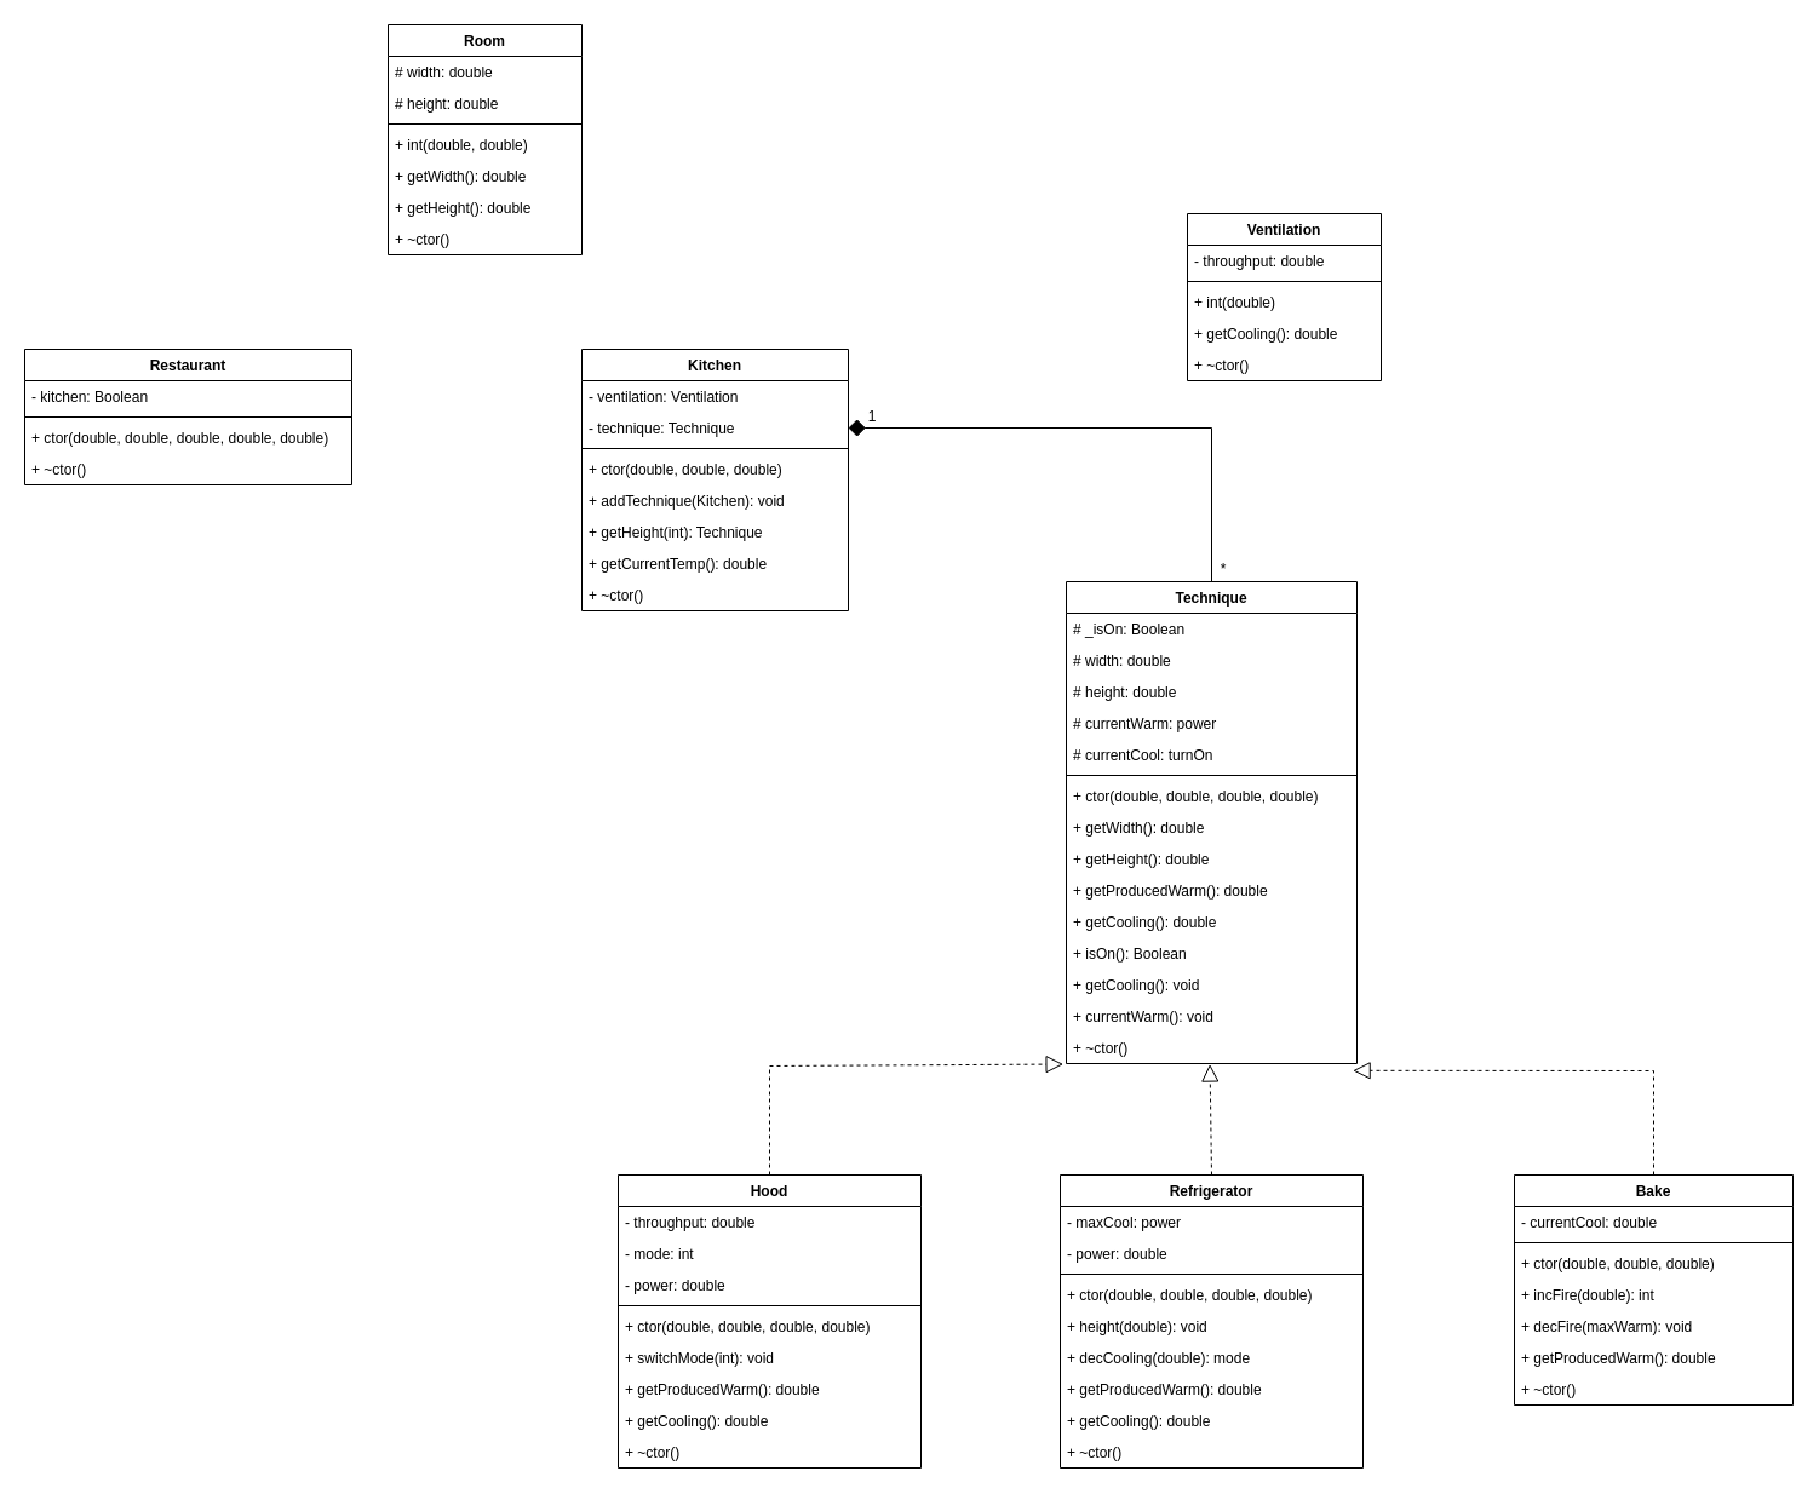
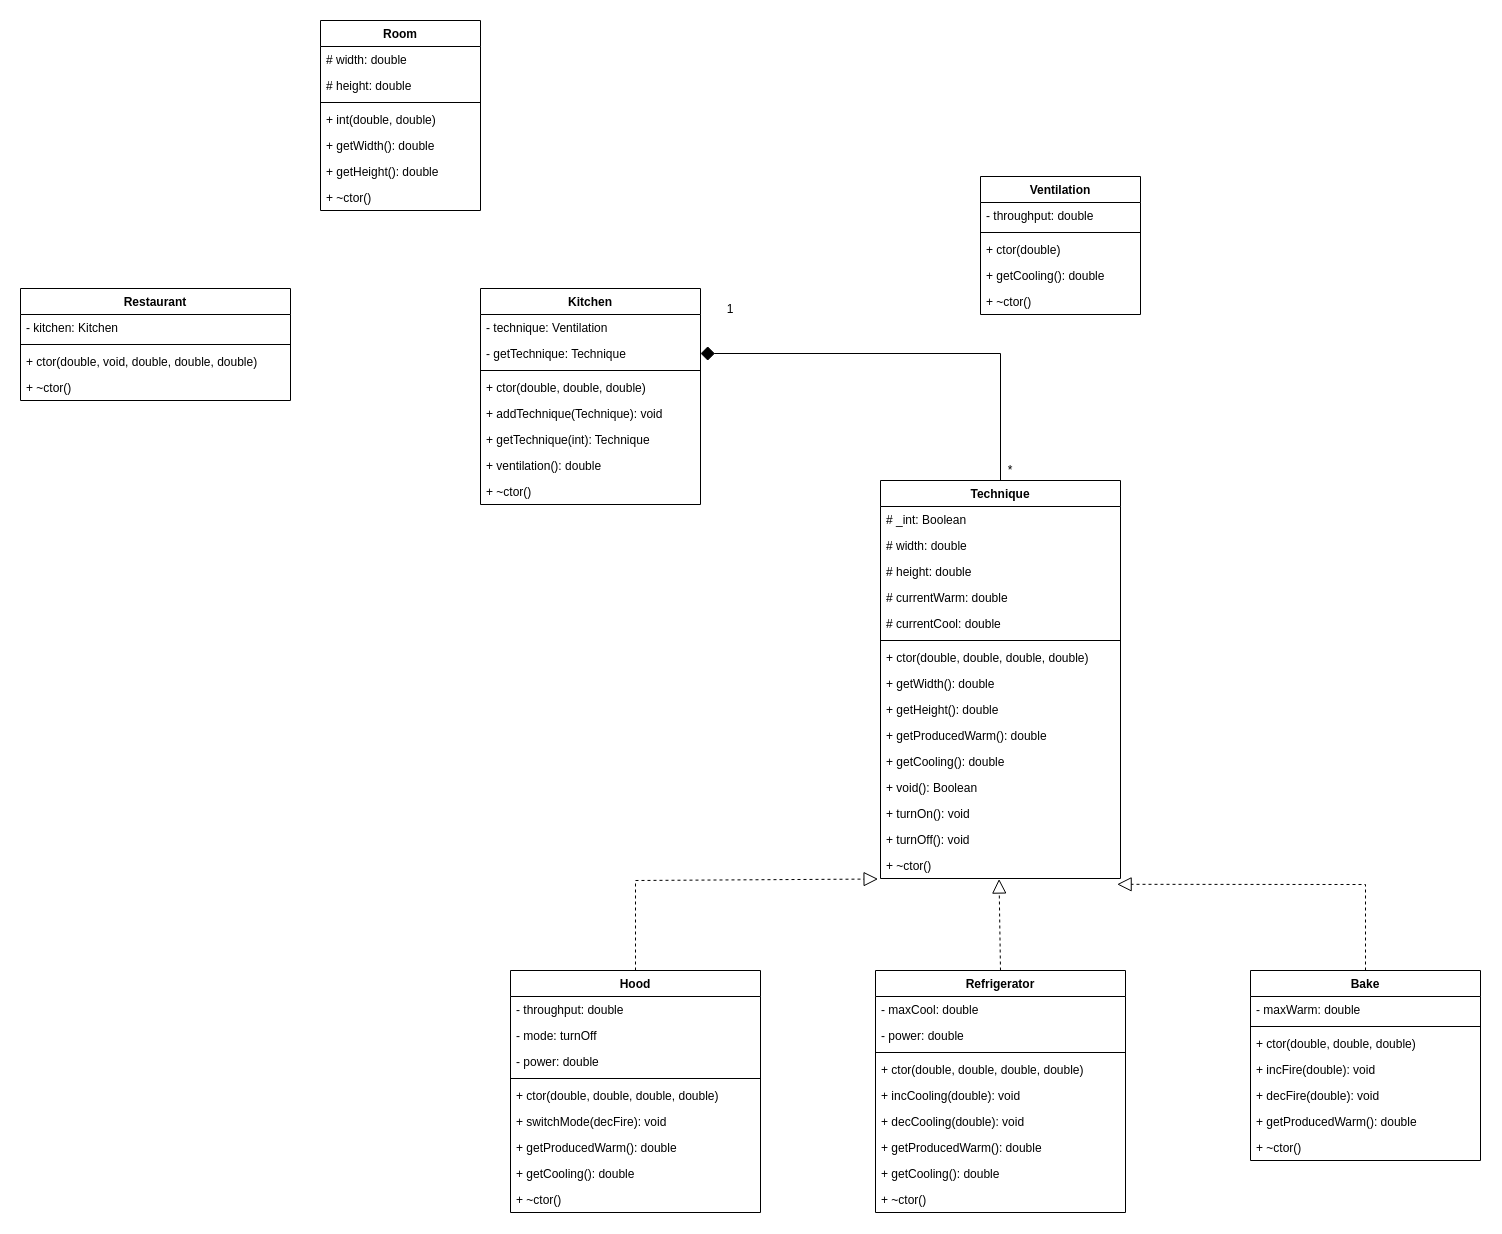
- <mxCell id="39" value="+ int(double)" style="text;strokeColor=none;fillColor=none;align=left;verticalAlign=top;spacingLeft=4;spacingRight=4;overflow=hidden;rotatable=0;points=[[0,0.5],[1,0.5]];portConstraint=eastwest;" parent="36" vertex="1"><mxGeometry y="60" width="160" height="26" as="geometry" /></mxCell>
+ <mxCell id="39" value="+ ctor(double)" style="text;strokeColor=none;fillColor=none;align=left;verticalAlign=top;spacingLeft=4;spacingRight=4;overflow=hidden;rotatable=0;points=[[0,0.5],[1,0.5]];portConstraint=eastwest;" parent="36" vertex="1"><mxGeometry y="60" width="160" height="26" as="geometry" /></mxCell>
- <mxCell id="3" value="- kitchen: Boolean" style="text;strokeColor=none;fillColor=none;align=left;verticalAlign=top;spacingLeft=4;spacingRight=4;overflow=hidden;rotatable=0;points=[[0,0.5],[1,0.5]];portConstraint=eastwest;" parent="2" vertex="1"><mxGeometry y="26" width="270" height="26" as="geometry" /></mxCell>
+ <mxCell id="3" value="- kitchen: Kitchen" style="text;strokeColor=none;fillColor=none;align=left;verticalAlign=top;spacingLeft=4;spacingRight=4;overflow=hidden;rotatable=0;points=[[0,0.5],[1,0.5]];portConstraint=eastwest;" parent="2" vertex="1"><mxGeometry y="26" width="270" height="26" as="geometry" /></mxCell>
- <mxCell id="8" value="- ventilation: Ventilation" style="text;strokeColor=none;fillColor=none;align=left;verticalAlign=top;spacingLeft=4;spacingRight=4;overflow=hidden;rotatable=0;points=[[0,0.5],[1,0.5]];portConstraint=eastwest;" parent="7" vertex="1"><mxGeometry y="26" width="220" height="26" as="geometry" /></mxCell>
+ <mxCell id="8" value="- technique: Ventilation" style="text;strokeColor=none;fillColor=none;align=left;verticalAlign=top;spacingLeft=4;spacingRight=4;overflow=hidden;rotatable=0;points=[[0,0.5],[1,0.5]];portConstraint=eastwest;" parent="7" vertex="1"><mxGeometry y="26" width="220" height="26" as="geometry" /></mxCell>
- <mxCell id="51" value="1" style="text;html=1;strokeColor=none;fillColor=none;align=center;verticalAlign=middle;whiteSpace=wrap;rounded=0;" parent="1" vertex="1"><mxGeometry x="710" y="334" width="20" height="20" as="geometry" /></mxCell>
+ <mxCell id="51" value="1" style="text;html=1;strokeColor=none;fillColor=none;align=center;verticalAlign=middle;whiteSpace=wrap;rounded=0;" parent="1" vertex="1"><mxGeometry x="720" y="299" width="20" height="20" as="geometry" /></mxCell>
- <mxCell id="9" value="- technique: Technique" style="text;strokeColor=none;fillColor=none;align=left;verticalAlign=top;spacingLeft=4;spacingRight=4;overflow=hidden;rotatable=0;points=[[0,0.5],[1,0.5]];portConstraint=eastwest;" parent="7" vertex="1"><mxGeometry y="52" width="220" height="26" as="geometry" /></mxCell>
+ <mxCell id="9" value="- getTechnique: Technique" style="text;strokeColor=none;fillColor=none;align=left;verticalAlign=top;spacingLeft=4;spacingRight=4;overflow=hidden;rotatable=0;points=[[0,0.5],[1,0.5]];portConstraint=eastwest;" parent="7" vertex="1"><mxGeometry y="52" width="220" height="26" as="geometry" /></mxCell>
- <mxCell id="5" value="+ ctor(double, double, double, double, double)" style="text;align=left;verticalAlign=top;spacingLeft=4;spacingRight=4;overflow=hidden;rotatable=0;points=[[0,0.5],[1,0.5]];portConstraint=eastwest;" parent="2" vertex="1"><mxGeometry y="60" width="270" height="26" as="geometry" /></mxCell>
+ <mxCell id="5" value="+ ctor(double, void, double, double, double)" style="text;align=left;verticalAlign=top;spacingLeft=4;spacingRight=4;overflow=hidden;rotatable=0;points=[[0,0.5],[1,0.5]];portConstraint=eastwest;" parent="2" vertex="1"><mxGeometry y="60" width="270" height="26" as="geometry" /></mxCell>
- <mxCell id="12" value="+ addTechnique(Kitchen): void" style="text;strokeColor=none;fillColor=none;align=left;verticalAlign=top;spacingLeft=4;spacingRight=4;overflow=hidden;rotatable=0;points=[[0,0.5],[1,0.5]];portConstraint=eastwest;" parent="7" vertex="1"><mxGeometry y="112" width="220" height="26" as="geometry" /></mxCell>
+ <mxCell id="12" value="+ addTechnique(Technique): void" style="text;strokeColor=none;fillColor=none;align=left;verticalAlign=top;spacingLeft=4;spacingRight=4;overflow=hidden;rotatable=0;points=[[0,0.5],[1,0.5]];portConstraint=eastwest;" parent="7" vertex="1"><mxGeometry y="112" width="220" height="26" as="geometry" /></mxCell>
- <mxCell id="13" value="+ getHeight(int): Technique" style="text;strokeColor=none;fillColor=none;align=left;verticalAlign=top;spacingLeft=4;spacingRight=4;overflow=hidden;rotatable=0;points=[[0,0.5],[1,0.5]];portConstraint=eastwest;" parent="7" vertex="1"><mxGeometry y="138" width="220" height="26" as="geometry" /></mxCell>
+ <mxCell id="13" value="+ getTechnique(int): Technique" style="text;strokeColor=none;fillColor=none;align=left;verticalAlign=top;spacingLeft=4;spacingRight=4;overflow=hidden;rotatable=0;points=[[0,0.5],[1,0.5]];portConstraint=eastwest;" parent="7" vertex="1"><mxGeometry y="138" width="220" height="26" as="geometry" /></mxCell>
- <mxCell id="14" value="+ getCurrentTemp(): double" style="text;strokeColor=none;fillColor=none;align=left;verticalAlign=top;spacingLeft=4;spacingRight=4;overflow=hidden;rotatable=0;points=[[0,0.5],[1,0.5]];portConstraint=eastwest;" parent="7" vertex="1"><mxGeometry y="164" width="220" height="26" as="geometry" /></mxCell>
+ <mxCell id="14" value="+ ventilation(): double" style="text;strokeColor=none;fillColor=none;align=left;verticalAlign=top;spacingLeft=4;spacingRight=4;overflow=hidden;rotatable=0;points=[[0,0.5],[1,0.5]];portConstraint=eastwest;" parent="7" vertex="1"><mxGeometry y="164" width="220" height="26" as="geometry" /></mxCell>
- <mxCell id="53" value="# _isOn: Boolean" style="text;strokeColor=none;fillColor=none;align=left;verticalAlign=top;spacingLeft=4;spacingRight=4;overflow=hidden;rotatable=0;points=[[0,0.5],[1,0.5]];portConstraint=eastwest;" parent="52" vertex="1"><mxGeometry y="26" width="240" height="26" as="geometry" /></mxCell>
+ <mxCell id="53" value="# _int: Boolean" style="text;strokeColor=none;fillColor=none;align=left;verticalAlign=top;spacingLeft=4;spacingRight=4;overflow=hidden;rotatable=0;points=[[0,0.5],[1,0.5]];portConstraint=eastwest;" parent="52" vertex="1"><mxGeometry y="26" width="240" height="26" as="geometry" /></mxCell>
- <mxCell id="56" value="# currentWarm: power" style="text;strokeColor=none;fillColor=none;align=left;verticalAlign=top;spacingLeft=4;spacingRight=4;overflow=hidden;rotatable=0;points=[[0,0.5],[1,0.5]];portConstraint=eastwest;" parent="52" vertex="1"><mxGeometry y="104" width="240" height="26" as="geometry" /></mxCell>
+ <mxCell id="56" value="# currentWarm: double" style="text;strokeColor=none;fillColor=none;align=left;verticalAlign=top;spacingLeft=4;spacingRight=4;overflow=hidden;rotatable=0;points=[[0,0.5],[1,0.5]];portConstraint=eastwest;" parent="52" vertex="1"><mxGeometry y="104" width="240" height="26" as="geometry" /></mxCell>
- <mxCell id="57" value="# currentCool: turnOn" style="text;strokeColor=none;fillColor=none;align=left;verticalAlign=top;spacingLeft=4;spacingRight=4;overflow=hidden;rotatable=0;points=[[0,0.5],[1,0.5]];portConstraint=eastwest;" parent="52" vertex="1"><mxGeometry y="130" width="240" height="26" as="geometry" /></mxCell>
+ <mxCell id="57" value="# currentCool: double" style="text;strokeColor=none;fillColor=none;align=left;verticalAlign=top;spacingLeft=4;spacingRight=4;overflow=hidden;rotatable=0;points=[[0,0.5],[1,0.5]];portConstraint=eastwest;" parent="52" vertex="1"><mxGeometry y="130" width="240" height="26" as="geometry" /></mxCell>
- <mxCell id="64" value="+ isOn(): Boolean" style="text;strokeColor=none;fillColor=none;align=left;verticalAlign=top;spacingLeft=4;spacingRight=4;overflow=hidden;rotatable=0;points=[[0,0.5],[1,0.5]];portConstraint=eastwest;" parent="52" vertex="1"><mxGeometry y="294" width="240" height="26" as="geometry" /></mxCell>
+ <mxCell id="64" value="+ void(): Boolean" style="text;strokeColor=none;fillColor=none;align=left;verticalAlign=top;spacingLeft=4;spacingRight=4;overflow=hidden;rotatable=0;points=[[0,0.5],[1,0.5]];portConstraint=eastwest;" parent="52" vertex="1"><mxGeometry y="294" width="240" height="26" as="geometry" /></mxCell>
- <mxCell id="65" value="+ getCooling(): void" style="text;strokeColor=none;fillColor=none;align=left;verticalAlign=top;spacingLeft=4;spacingRight=4;overflow=hidden;rotatable=0;points=[[0,0.5],[1,0.5]];portConstraint=eastwest;" parent="52" vertex="1"><mxGeometry y="320" width="240" height="26" as="geometry" /></mxCell>
+ <mxCell id="65" value="+ turnOn(): void" style="text;strokeColor=none;fillColor=none;align=left;verticalAlign=top;spacingLeft=4;spacingRight=4;overflow=hidden;rotatable=0;points=[[0,0.5],[1,0.5]];portConstraint=eastwest;" parent="52" vertex="1"><mxGeometry y="320" width="240" height="26" as="geometry" /></mxCell>
- <mxCell id="66" value="+ currentWarm(): void" style="text;strokeColor=none;fillColor=none;align=left;verticalAlign=top;spacingLeft=4;spacingRight=4;overflow=hidden;rotatable=0;points=[[0,0.5],[1,0.5]];portConstraint=eastwest;" parent="52" vertex="1"><mxGeometry y="346" width="240" height="26" as="geometry" /></mxCell>
+ <mxCell id="66" value="+ turnOff(): void" style="text;strokeColor=none;fillColor=none;align=left;verticalAlign=top;spacingLeft=4;spacingRight=4;overflow=hidden;rotatable=0;points=[[0,0.5],[1,0.5]];portConstraint=eastwest;" parent="52" vertex="1"><mxGeometry y="346" width="240" height="26" as="geometry" /></mxCell>
- <mxCell id="27" value="- maxCool: power" style="text;strokeColor=none;fillColor=none;align=left;verticalAlign=top;spacingLeft=4;spacingRight=4;overflow=hidden;rotatable=0;points=[[0,0.5],[1,0.5]];portConstraint=eastwest;" parent="26" vertex="1"><mxGeometry y="26" width="250" height="26" as="geometry" /></mxCell>
+ <mxCell id="27" value="- maxCool: double" style="text;strokeColor=none;fillColor=none;align=left;verticalAlign=top;spacingLeft=4;spacingRight=4;overflow=hidden;rotatable=0;points=[[0,0.5],[1,0.5]];portConstraint=eastwest;" parent="26" vertex="1"><mxGeometry y="26" width="250" height="26" as="geometry" /></mxCell>
- <mxCell id="43" value="- currentCool: double" style="text;strokeColor=none;fillColor=none;align=left;verticalAlign=top;spacingLeft=4;spacingRight=4;overflow=hidden;rotatable=0;points=[[0,0.5],[1,0.5]];portConstraint=eastwest;" parent="42" vertex="1"><mxGeometry y="26" width="230" height="26" as="geometry" /></mxCell>
+ <mxCell id="43" value="- maxWarm: double" style="text;strokeColor=none;fillColor=none;align=left;verticalAlign=top;spacingLeft=4;spacingRight=4;overflow=hidden;rotatable=0;points=[[0,0.5],[1,0.5]];portConstraint=eastwest;" parent="42" vertex="1"><mxGeometry y="26" width="230" height="26" as="geometry" /></mxCell>
- <mxCell id="18" value="- mode: int" style="text;strokeColor=none;fillColor=none;align=left;verticalAlign=top;spacingLeft=4;spacingRight=4;overflow=hidden;rotatable=0;points=[[0,0.5],[1,0.5]];portConstraint=eastwest;" parent="16" vertex="1"><mxGeometry y="52" width="250" height="26" as="geometry" /></mxCell>
+ <mxCell id="18" value="- mode: turnOff" style="text;strokeColor=none;fillColor=none;align=left;verticalAlign=top;spacingLeft=4;spacingRight=4;overflow=hidden;rotatable=0;points=[[0,0.5],[1,0.5]];portConstraint=eastwest;" parent="16" vertex="1"><mxGeometry y="52" width="250" height="26" as="geometry" /></mxCell>
- <mxCell id="46" value="+ incFire(double): int" style="text;strokeColor=none;fillColor=none;align=left;verticalAlign=top;spacingLeft=4;spacingRight=4;overflow=hidden;rotatable=0;points=[[0,0.5],[1,0.5]];portConstraint=eastwest;" parent="42" vertex="1"><mxGeometry y="86" width="230" height="26" as="geometry" /></mxCell>
+ <mxCell id="46" value="+ incFire(double): void" style="text;strokeColor=none;fillColor=none;align=left;verticalAlign=top;spacingLeft=4;spacingRight=4;overflow=hidden;rotatable=0;points=[[0,0.5],[1,0.5]];portConstraint=eastwest;" parent="42" vertex="1"><mxGeometry y="86" width="230" height="26" as="geometry" /></mxCell>
- <mxCell id="31" value="+ height(double): void" style="text;strokeColor=none;fillColor=none;align=left;verticalAlign=top;spacingLeft=4;spacingRight=4;overflow=hidden;rotatable=0;points=[[0,0.5],[1,0.5]];portConstraint=eastwest;" parent="26" vertex="1"><mxGeometry y="112" width="250" height="26" as="geometry" /></mxCell>
+ <mxCell id="31" value="+ incCooling(double): void" style="text;strokeColor=none;fillColor=none;align=left;verticalAlign=top;spacingLeft=4;spacingRight=4;overflow=hidden;rotatable=0;points=[[0,0.5],[1,0.5]];portConstraint=eastwest;" parent="26" vertex="1"><mxGeometry y="112" width="250" height="26" as="geometry" /></mxCell>
- <mxCell id="47" value="+ decFire(maxWarm): void" style="text;strokeColor=none;fillColor=none;align=left;verticalAlign=top;spacingLeft=4;spacingRight=4;overflow=hidden;rotatable=0;points=[[0,0.5],[1,0.5]];portConstraint=eastwest;" parent="42" vertex="1"><mxGeometry y="112" width="230" height="26" as="geometry" /></mxCell>
+ <mxCell id="47" value="+ decFire(double): void" style="text;strokeColor=none;fillColor=none;align=left;verticalAlign=top;spacingLeft=4;spacingRight=4;overflow=hidden;rotatable=0;points=[[0,0.5],[1,0.5]];portConstraint=eastwest;" parent="42" vertex="1"><mxGeometry y="112" width="230" height="26" as="geometry" /></mxCell>
- <mxCell id="22" value="+ switchMode(int): void" style="text;strokeColor=none;fillColor=none;align=left;verticalAlign=top;spacingLeft=4;spacingRight=4;overflow=hidden;rotatable=0;points=[[0,0.5],[1,0.5]];portConstraint=eastwest;" parent="16" vertex="1"><mxGeometry y="138" width="250" height="26" as="geometry" /></mxCell>
+ <mxCell id="22" value="+ switchMode(decFire): void" style="text;strokeColor=none;fillColor=none;align=left;verticalAlign=top;spacingLeft=4;spacingRight=4;overflow=hidden;rotatable=0;points=[[0,0.5],[1,0.5]];portConstraint=eastwest;" parent="16" vertex="1"><mxGeometry y="138" width="250" height="26" as="geometry" /></mxCell>
- <mxCell id="32" value="+ decCooling(double): mode" style="text;strokeColor=none;fillColor=none;align=left;verticalAlign=top;spacingLeft=4;spacingRight=4;overflow=hidden;rotatable=0;points=[[0,0.5],[1,0.5]];portConstraint=eastwest;" parent="26" vertex="1"><mxGeometry y="138" width="250" height="26" as="geometry" /></mxCell>
+ <mxCell id="32" value="+ decCooling(double): void" style="text;strokeColor=none;fillColor=none;align=left;verticalAlign=top;spacingLeft=4;spacingRight=4;overflow=hidden;rotatable=0;points=[[0,0.5],[1,0.5]];portConstraint=eastwest;" parent="26" vertex="1"><mxGeometry y="138" width="250" height="26" as="geometry" /></mxCell>
